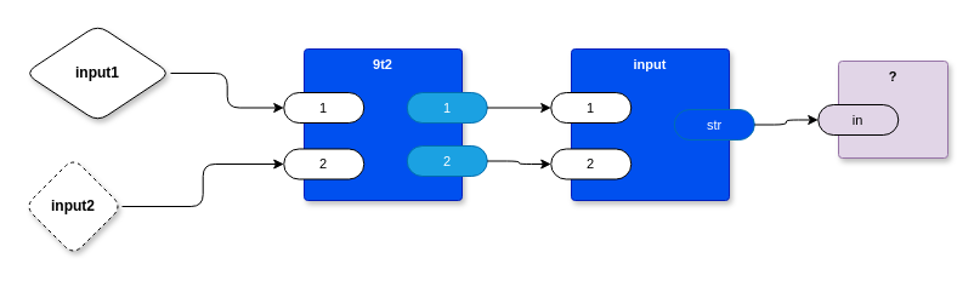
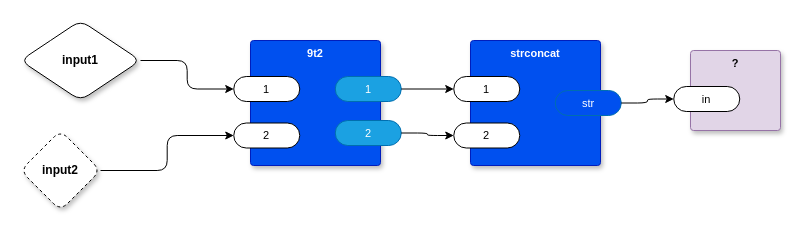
- <mxCell id="13" value="input" style="rounded=1;whiteSpace=wrap;html=1;sketch=0;container=1;recursiveResize=0;verticalAlign=top;arcSize=6;fontStyle=1;autosize=0;points=[];absoluteArcSize=1;shadow=1;strokeColor=#001DBC;fillColor=#0050ef;fontColor=#ffffff;fontFamily=Helvetica;fontSize=11;" vertex="1" parent="1"><mxGeometry x="470" y="40" width="130" height="125" as="geometry"><mxRectangle x="-98" y="-1230" width="99" height="26" as="alternateBounds" /></mxGeometry></mxCell>
+ <mxCell id="13" value="strconcat" style="rounded=1;whiteSpace=wrap;html=1;sketch=0;container=1;recursiveResize=0;verticalAlign=top;arcSize=6;fontStyle=1;autosize=0;points=[];absoluteArcSize=1;shadow=1;strokeColor=#001DBC;fillColor=#0050ef;fontColor=#ffffff;fontFamily=Helvetica;fontSize=11;" vertex="1" parent="1"><mxGeometry x="470" y="40" width="130" height="125" as="geometry"><mxRectangle x="-98" y="-1230" width="99" height="26" as="alternateBounds" /></mxGeometry></mxCell>
- <mxCell id="10" value="in" style="rounded=1;whiteSpace=wrap;html=1;sketch=0;points=[[0,0.5,0,0,0],[1,0.5,0,0,0]];arcSize=50;fontFamily=Helvetica;fontSize=11;fontColor=default;fillColor=#e1d5e7;" vertex="1" parent="9"><mxGeometry x="-16.75" y="36" width="66" height="25" as="geometry" /></mxCell>
+ <mxCell id="10" value="in" style="rounded=1;whiteSpace=wrap;html=1;sketch=0;points=[[0,0.5,0,0,0],[1,0.5,0,0,0]];arcSize=50;fontFamily=Helvetica;fontSize=11;fontColor=default;" vertex="1" parent="9"><mxGeometry x="-16.75" y="36" width="66" height="25" as="geometry" /></mxCell>
